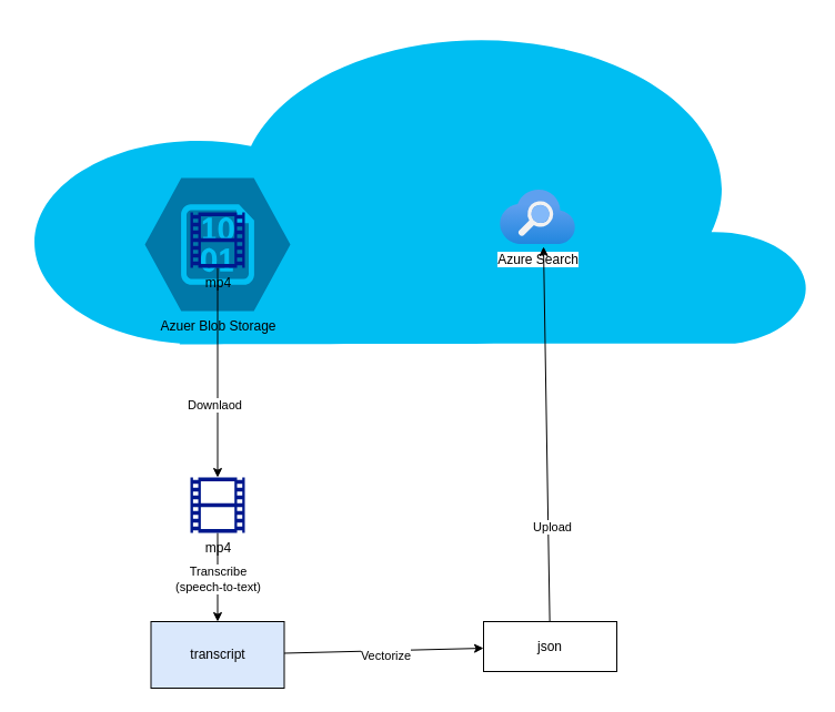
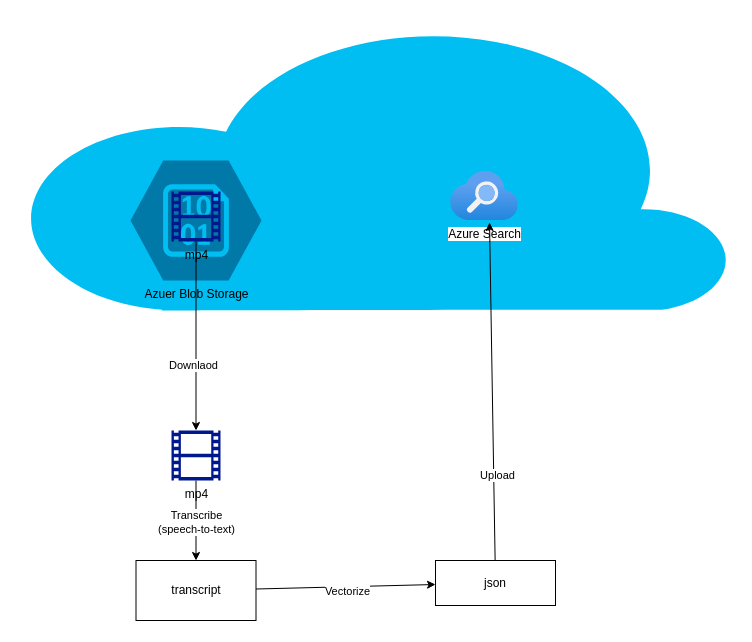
- <mxCell id="5" value="transcript" style="rounded=0;whiteSpace=wrap;html=1;fillColor=#dae8fc;" vertex="1" parent="1"><mxGeometry x="135.5" y="560" width="120" height="60" as="geometry" /></mxCell>
+ <mxCell id="5" value="transcript" style="rounded=0;whiteSpace=wrap;html=1;" vertex="1" parent="1"><mxGeometry x="135.5" y="560" width="120" height="60" as="geometry" /></mxCell>
